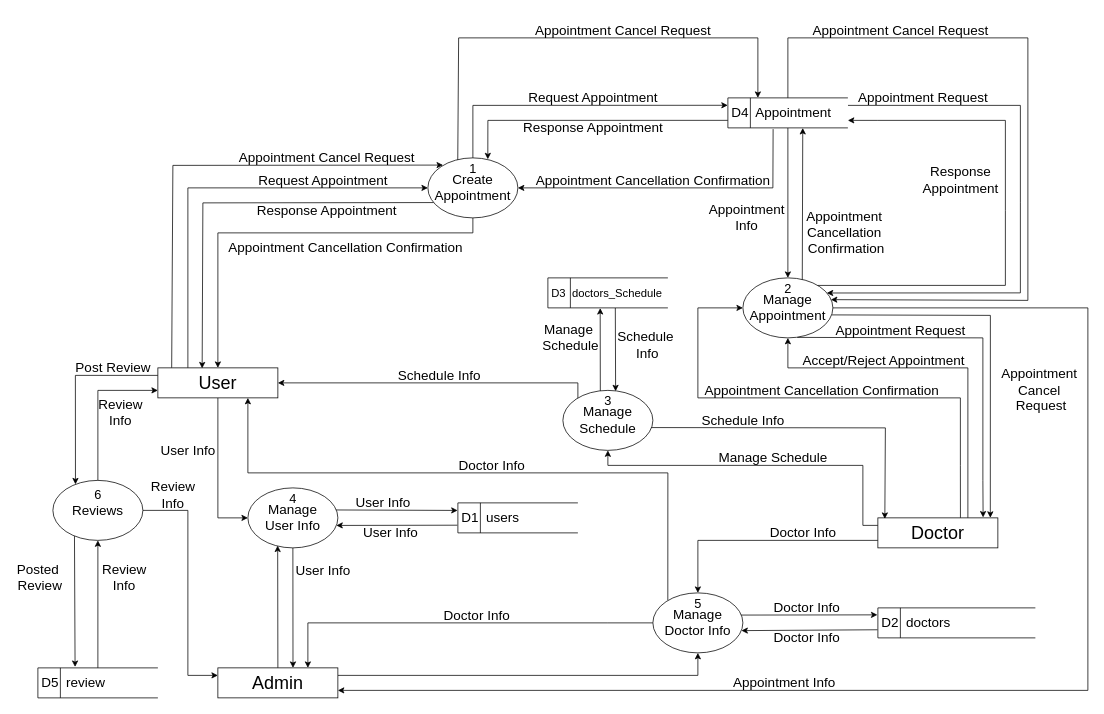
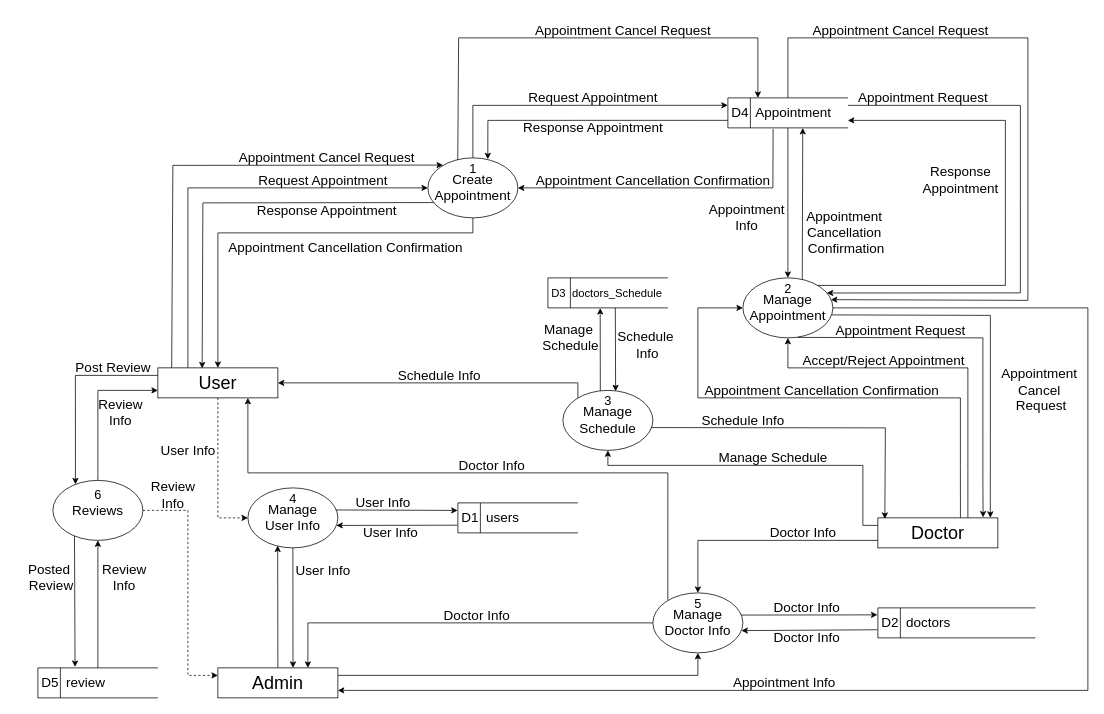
- <mxCell id="3" style="edgeStyle=none;rounded=0;html=1;exitX=0.5;exitY=1;exitDx=0;exitDy=0;entryX=0;entryY=0.5;entryDx=0;entryDy=0;fontSize=15;" parent="1" source="6" target="65" edge="1"><mxGeometry relative="1" as="geometry"><Array as="points"><mxPoint x="290" y="690" /></Array></mxGeometry></mxCell>
+ <mxCell id="3" style="edgeStyle=none;rounded=0;html=1;exitX=0.5;exitY=1;exitDx=0;exitDy=0;entryX=0;entryY=0.5;entryDx=0;entryDy=0;fontSize=15;dashed=1;" parent="1" source="6" target="65" edge="1"><mxGeometry relative="1" as="geometry"><Array as="points"><mxPoint x="290" y="690" /></Array></mxGeometry></mxCell>
- <mxCell id="80" value="&lt;span style=&quot;font-size: 18px;&quot;&gt;Posted&lt;br&gt;&amp;nbsp;Review&lt;/span&gt;" style="text;html=1;align=center;verticalAlign=middle;resizable=0;points=[];autosize=1;strokeColor=none;fillColor=none;fontSize=16;" parent="1" vertex="1"><mxGeometry x="5" y="740" width="90" height="60" as="geometry" /></mxCell>
+ <mxCell id="80" value="&lt;span style=&quot;font-size: 18px;&quot;&gt;Posted&lt;br&gt;&amp;nbsp;Review&lt;/span&gt;" style="text;html=1;align=center;verticalAlign=middle;resizable=0;points=[];autosize=1;strokeColor=none;fillColor=none;fontSize=16;" parent="1" vertex="1"><mxGeometry x="20" y="740" width="90" height="60" as="geometry" /></mxCell>
- <mxCell id="74" style="edgeStyle=none;rounded=0;html=1;exitX=1;exitY=0.5;exitDx=0;exitDy=0;entryX=0;entryY=0.25;entryDx=0;entryDy=0;fontSize=15;" parent="1" source="76" target="60" edge="1"><mxGeometry relative="1" as="geometry"><Array as="points"><mxPoint x="250" y="680" /><mxPoint x="250" y="900" /></Array></mxGeometry></mxCell>
+ <mxCell id="74" style="edgeStyle=none;rounded=0;html=1;exitX=1;exitY=0.5;exitDx=0;exitDy=0;entryX=0;entryY=0.25;entryDx=0;entryDy=0;fontSize=15;dashed=1;" parent="1" source="76" target="60" edge="1"><mxGeometry relative="1" as="geometry"><Array as="points"><mxPoint x="250" y="680" /><mxPoint x="250" y="900" /></Array></mxGeometry></mxCell>
